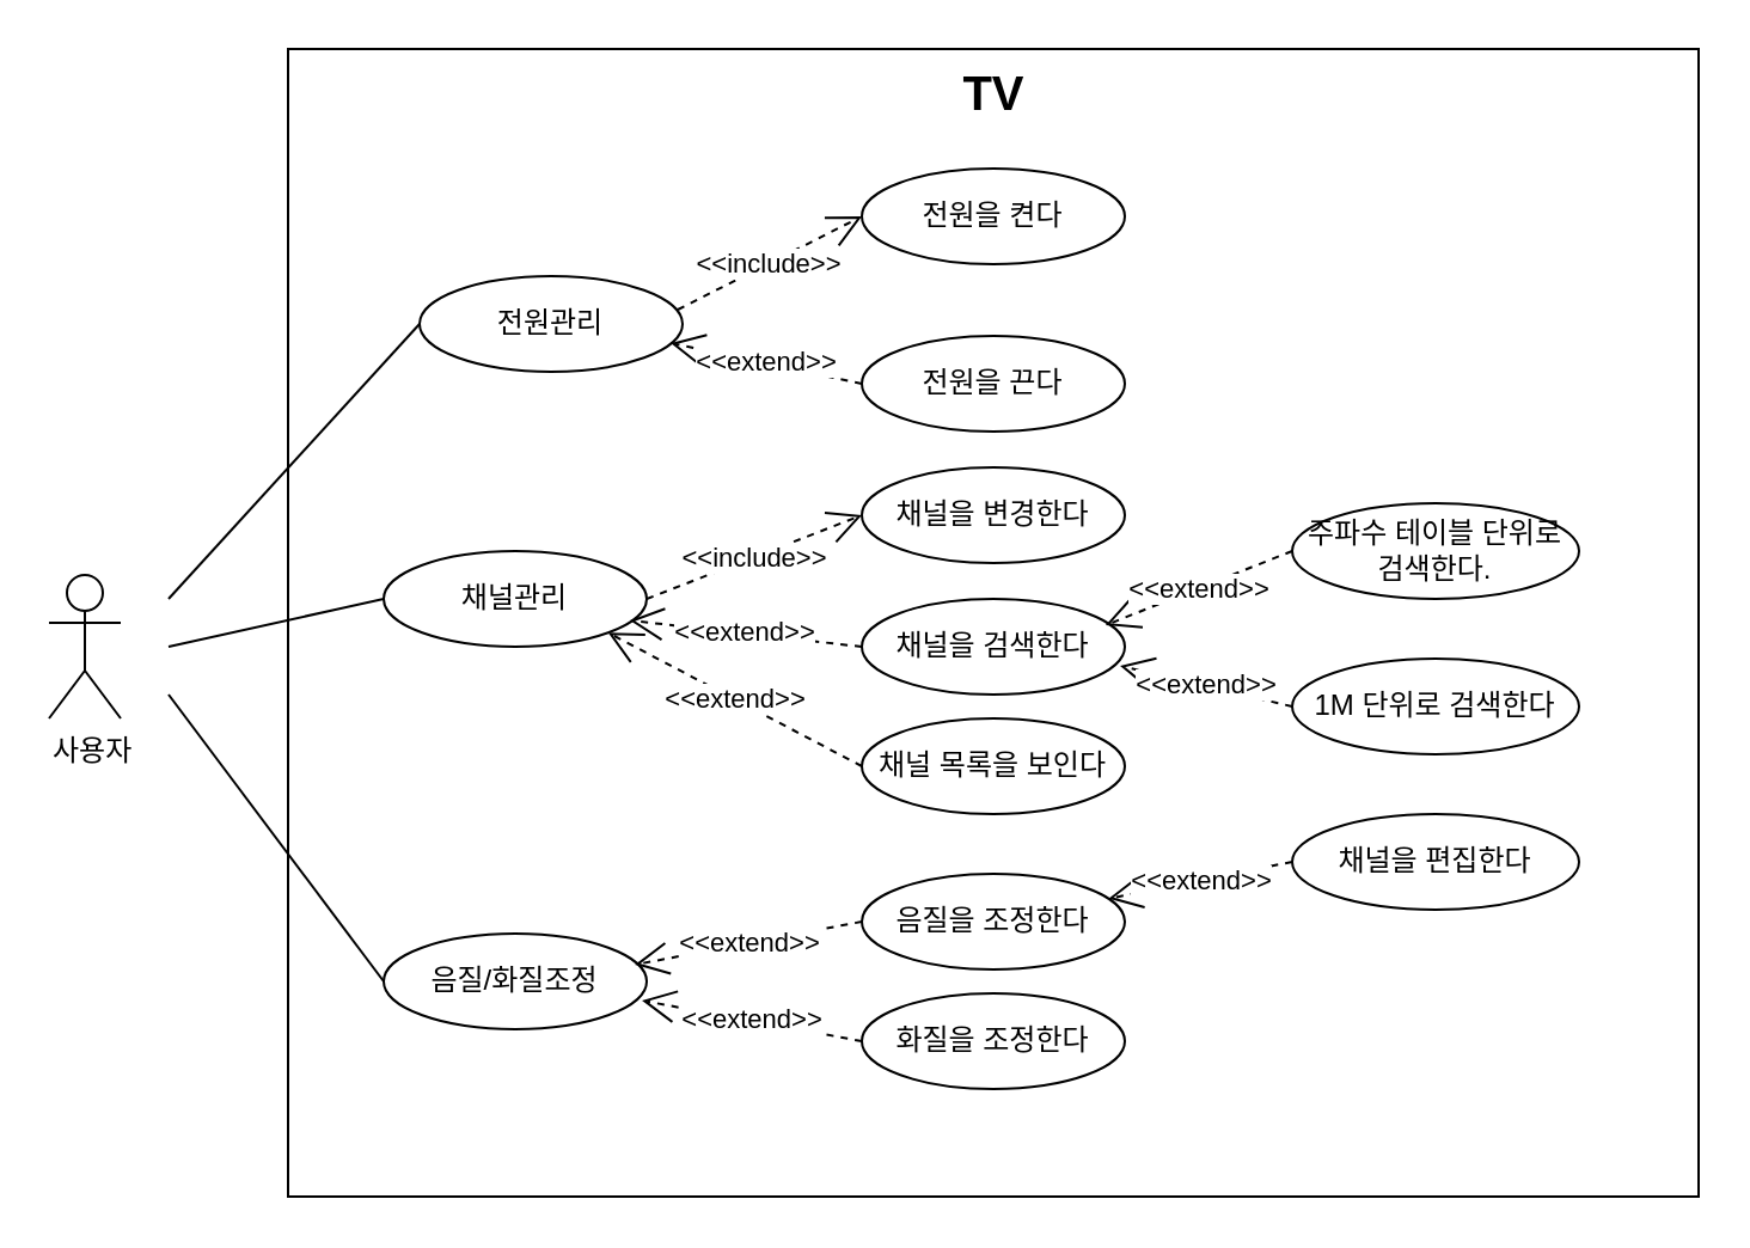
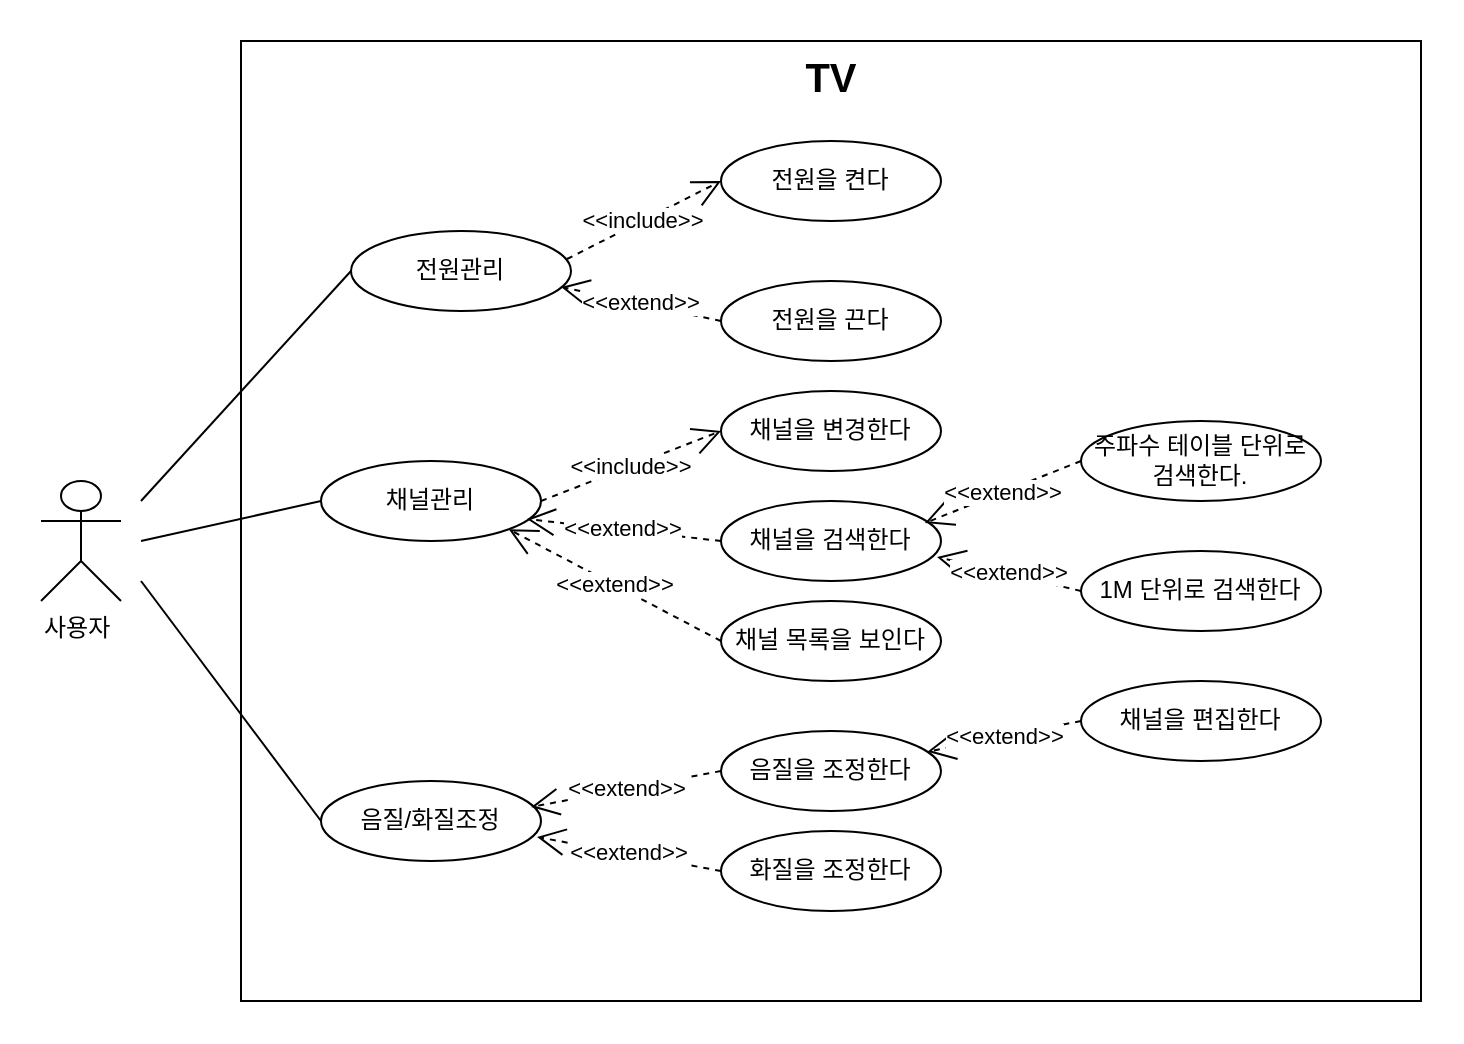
- <mxCell id="3" value="사용자" style="shape=umlActor;verticalLabelPosition=bottom;labelBackgroundColor=#ffffff;verticalAlign=top;html=1;align=left;" vertex="1" parent="1"><mxGeometry x="20" y="240" width="30" height="60" as="geometry" /></mxCell>
+ <mxCell id="3" value="사용자" style="shape=umlActor;verticalLabelPosition=bottom;labelBackgroundColor=#ffffff;verticalAlign=top;html=1;align=left;" vertex="1" parent="1"><mxGeometry x="20" y="240" width="40" height="60" as="geometry" /></mxCell>
